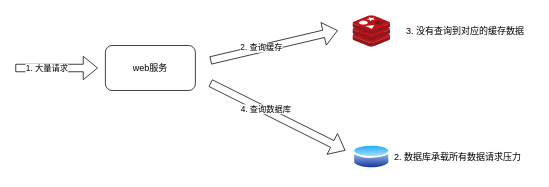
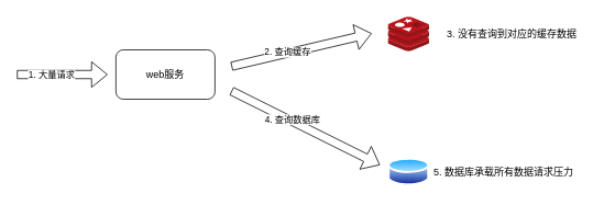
- <mxCell id="12" value="2. 数据库承载所有数据请求压力" style="text;html=1;align=center;verticalAlign=middle;whiteSpace=wrap;rounded=0;" vertex="1" parent="1"><mxGeometry x="520" y="193.5" width="180" height="30" as="geometry" /></mxCell>
+ <mxCell id="12" value="5. 数据库承载所有数据请求压力" style="text;html=1;align=center;verticalAlign=middle;whiteSpace=wrap;rounded=0;" vertex="1" parent="1"><mxGeometry x="520" y="193.5" width="180" height="30" as="geometry" /></mxCell>
